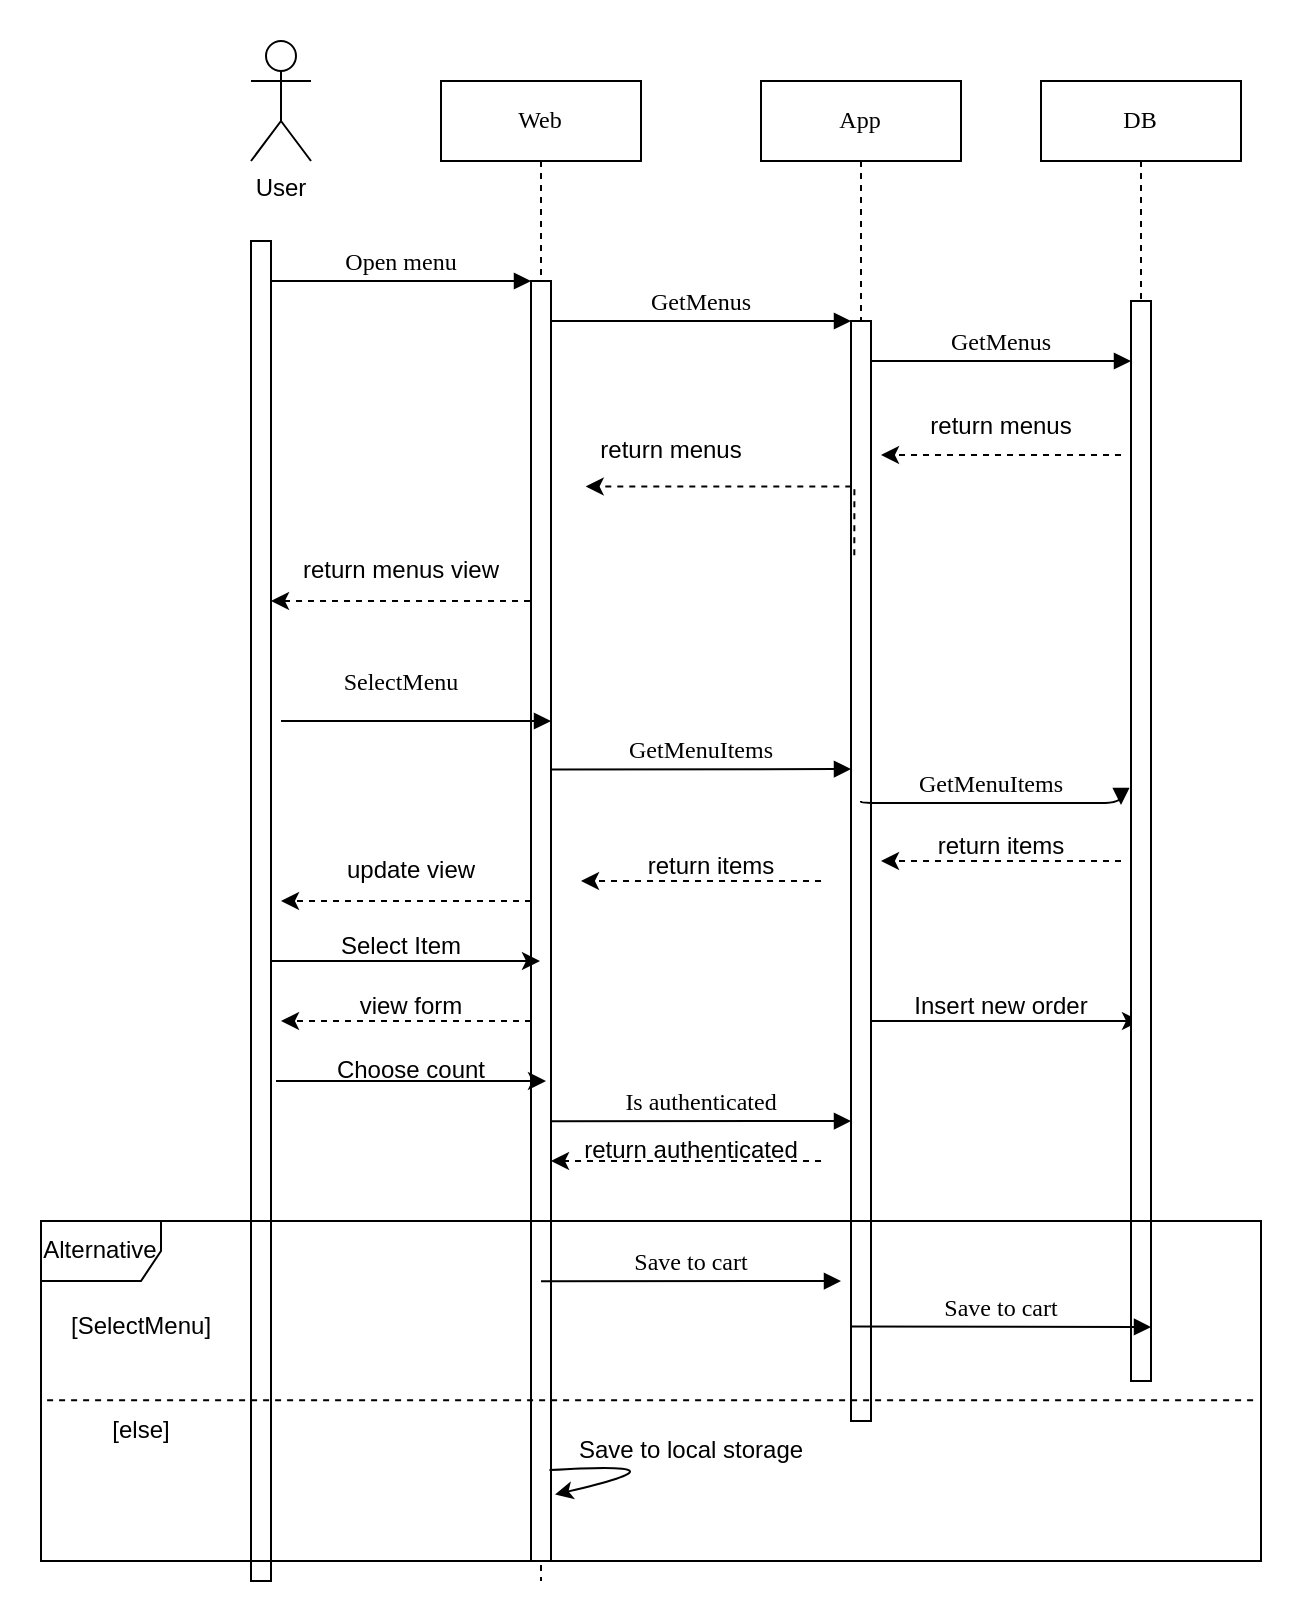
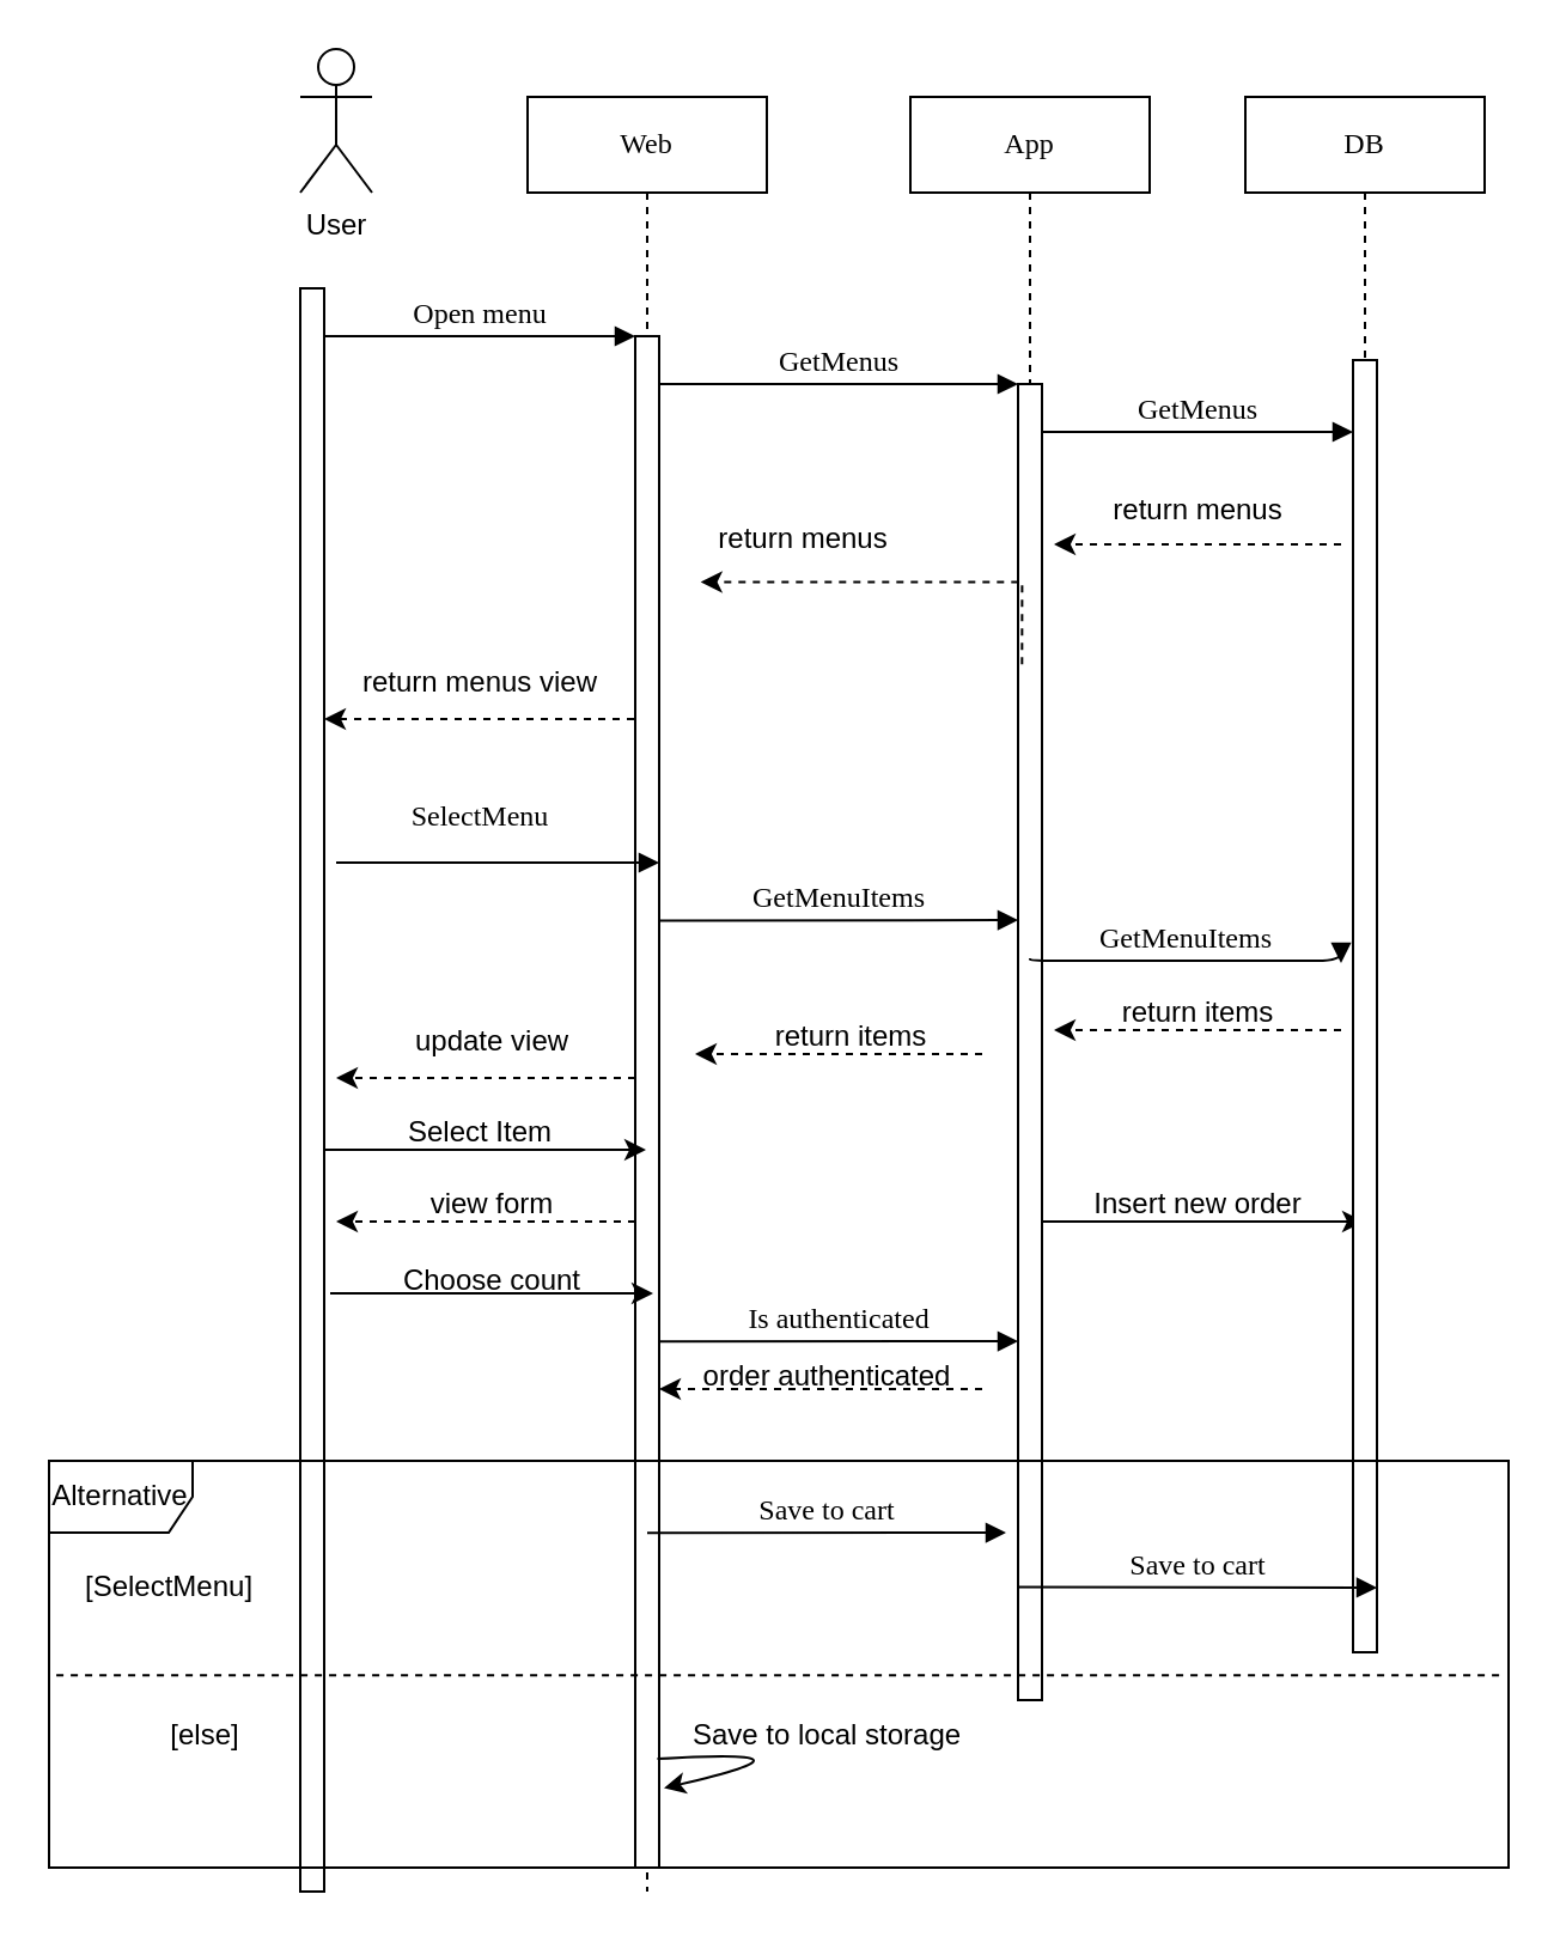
- <mxCell id="39" value="return authenticated" style="text;html=1;align=center;verticalAlign=middle;resizable=0;points=[];autosize=1;strokeColor=none;fillColor=none;" vertex="1" parent="1"><mxGeometry x="280" y="560" width="130" height="30" as="geometry" /></mxCell>
+ <mxCell id="39" value="order authenticated" style="text;html=1;align=center;verticalAlign=middle;resizable=0;points=[];autosize=1;strokeColor=none;fillColor=none;" vertex="1" parent="1"><mxGeometry x="280" y="560" width="130" height="30" as="geometry" /></mxCell>
- <mxCell id="43" value="[else]" style="text;html=1;align=center;verticalAlign=middle;resizable=0;points=[];autosize=1;strokeColor=none;fillColor=none;" vertex="1" parent="1"><mxGeometry x="45" y="700" width="50" height="30" as="geometry" /></mxCell>
+ <mxCell id="43" value="[else]" style="text;html=1;align=center;verticalAlign=middle;resizable=0;points=[];autosize=1;strokeColor=none;fillColor=none;" vertex="1" parent="1"><mxGeometry x="60" y="710" width="50" height="30" as="geometry" /></mxCell>
